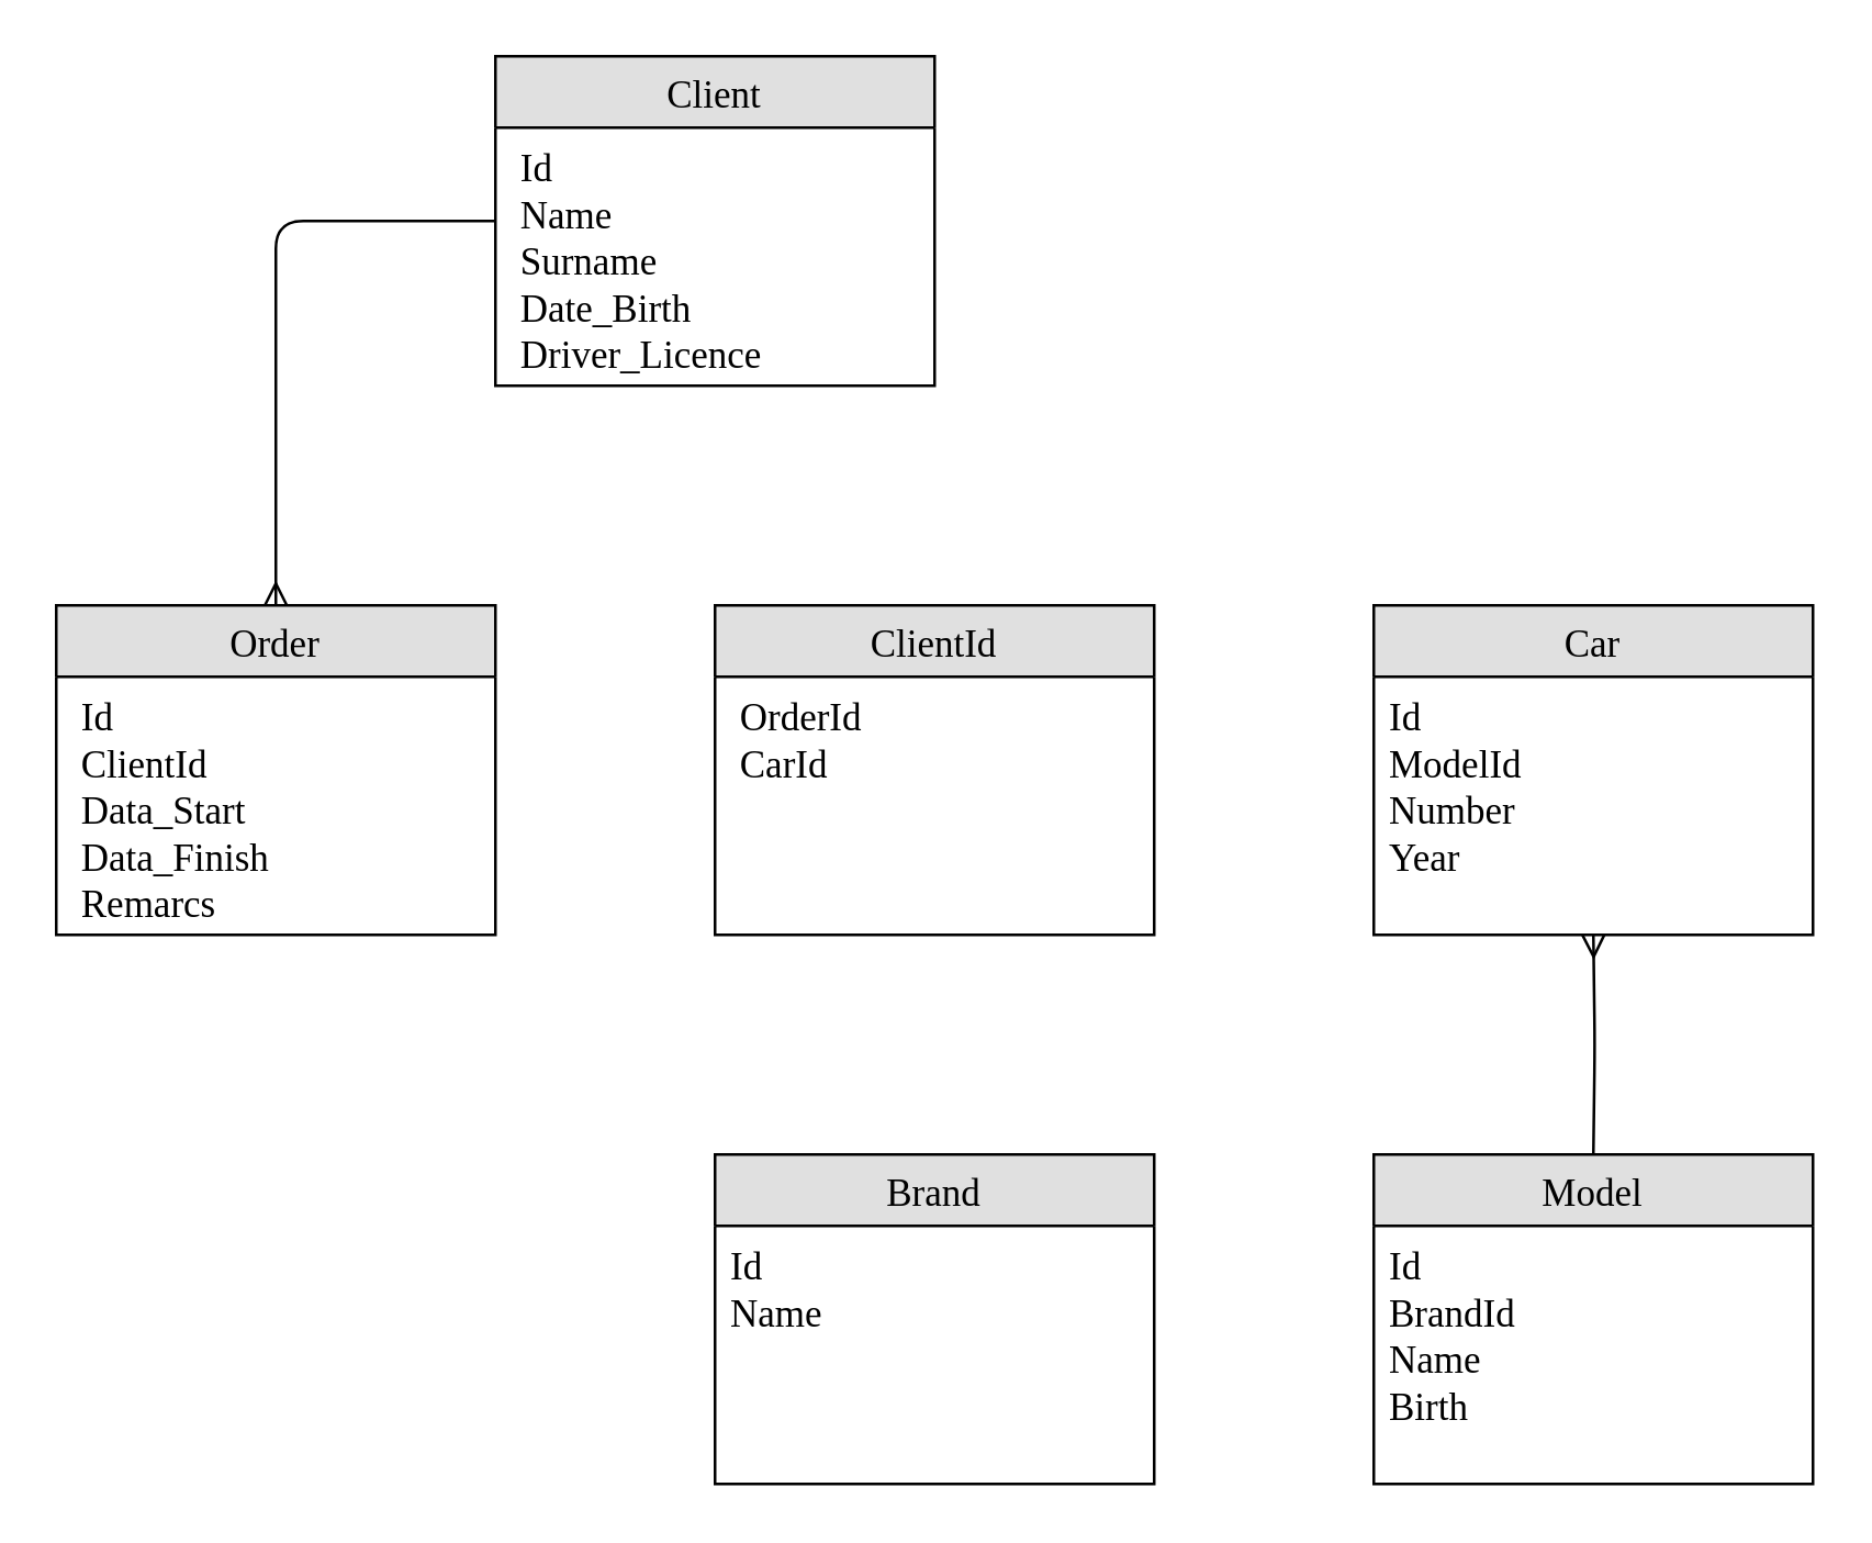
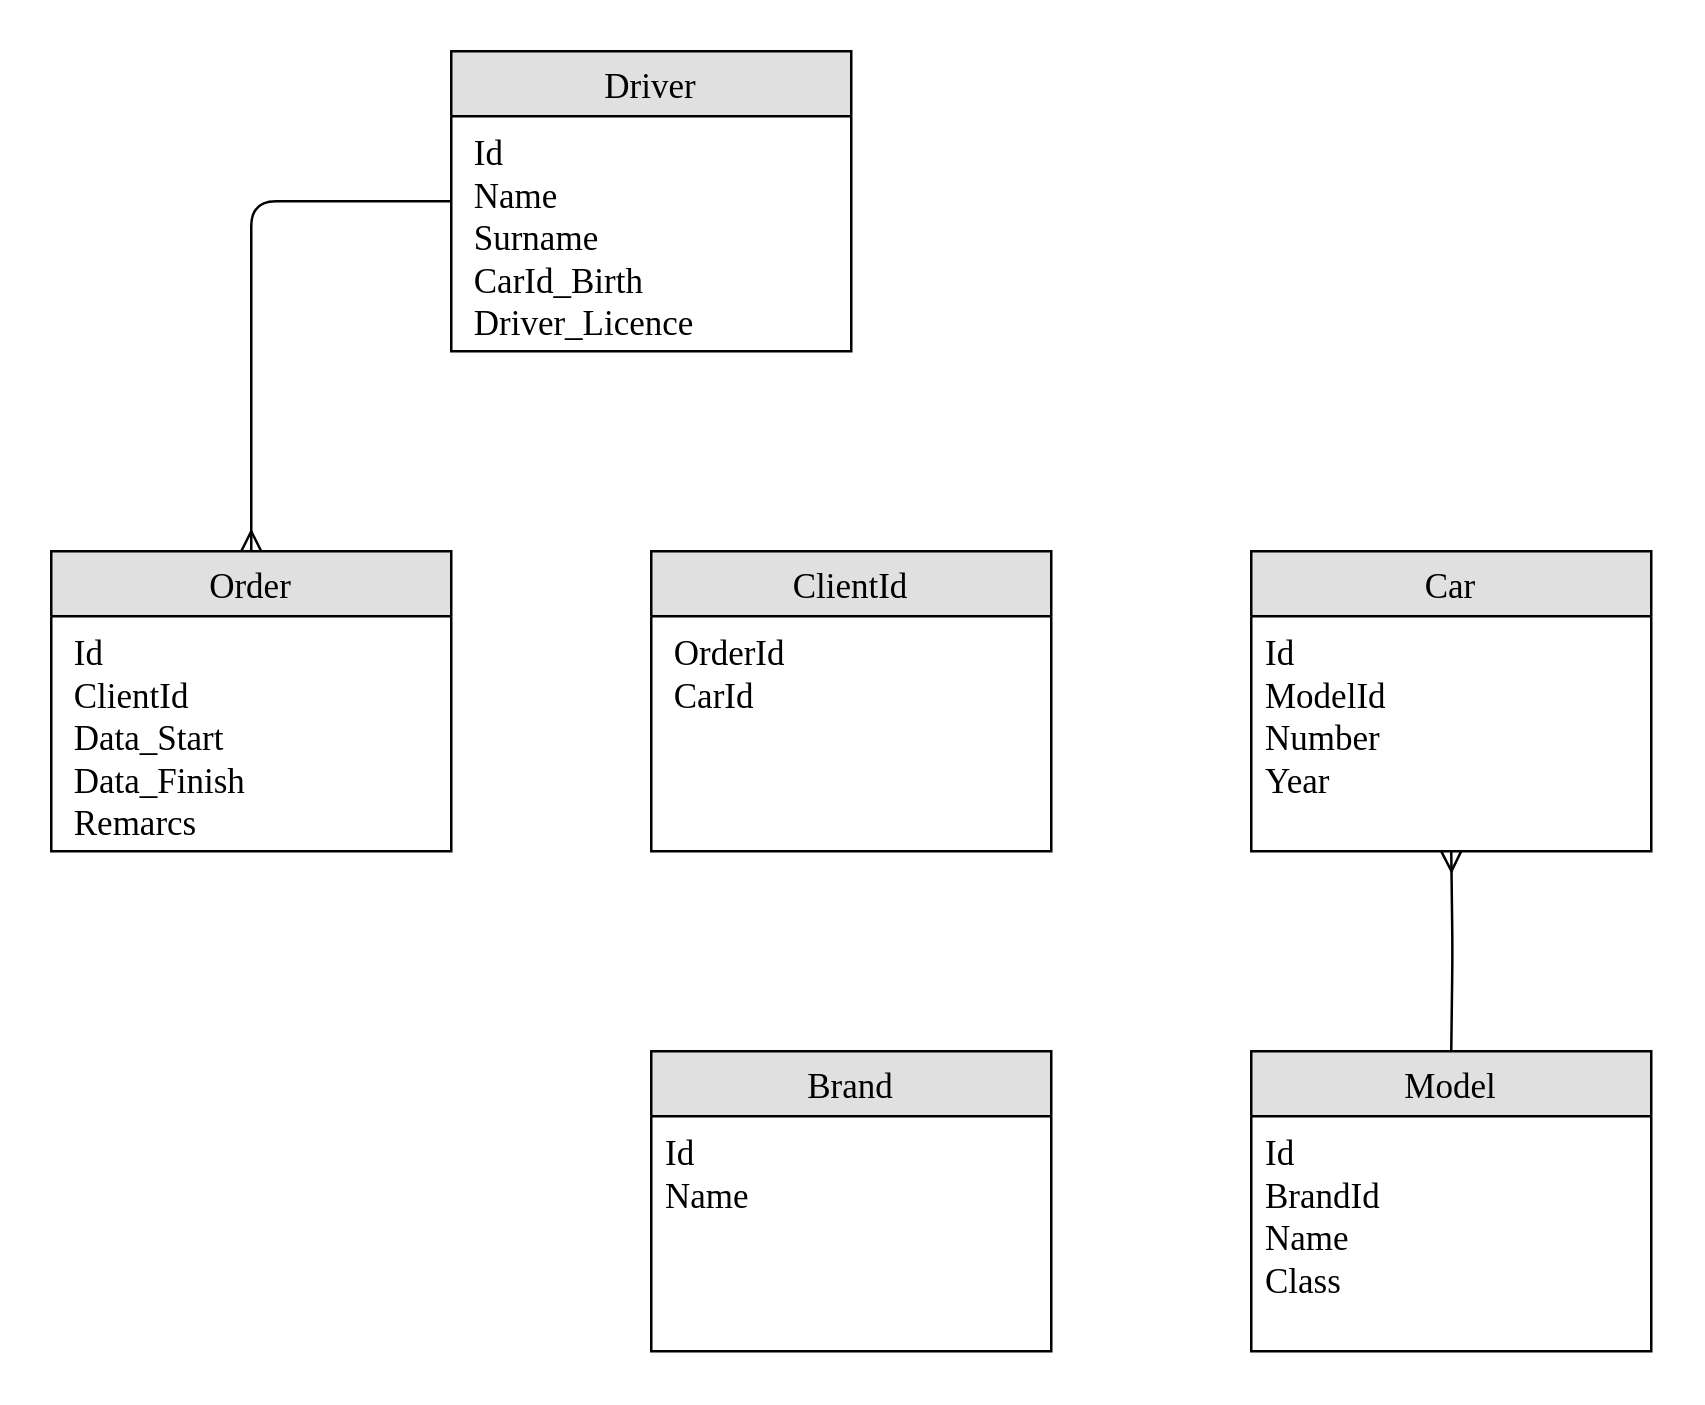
- <mxCell id="2" value="Client" style="swimlane;fontStyle=0;childLayout=stackLayout;horizontal=1;startSize=26;fillColor=#e0e0e0;horizontalStack=0;resizeParent=1;resizeParentMax=0;resizeLast=0;collapsible=1;marginBottom=0;swimlaneFillColor=#ffffff;align=center;fontSize=14;fontFamily=Times New Roman;" vertex="1" parent="1"><mxGeometry x="180" y="20" width="160" height="120" as="geometry" /></mxCell>
+ <mxCell id="2" value="Driver" style="swimlane;fontStyle=0;childLayout=stackLayout;horizontal=1;startSize=26;fillColor=#e0e0e0;horizontalStack=0;resizeParent=1;resizeParentMax=0;resizeLast=0;collapsible=1;marginBottom=0;swimlaneFillColor=#ffffff;align=center;fontSize=14;fontFamily=Times New Roman;" vertex="1" parent="1"><mxGeometry x="180" y="20" width="160" height="120" as="geometry" /></mxCell>
- <mxCell id="3" value=" Id&#10; Name&#10; Surname&#10; Date_Birth&#10; Driver_Licence&#10;" style="text;strokeColor=none;fillColor=none;spacingLeft=4;spacingRight=4;overflow=hidden;rotatable=0;points=[[0,0.5],[1,0.5]];portConstraint=eastwest;fontSize=14;fontFamily=Times New Roman;" vertex="1" parent="2"><mxGeometry y="26" width="160" height="94" as="geometry" /></mxCell>
+ <mxCell id="3" value=" Id&#10; Name&#10; Surname&#10; CarId_Birth&#10; Driver_Licence&#10;" style="text;strokeColor=none;fillColor=none;spacingLeft=4;spacingRight=4;overflow=hidden;rotatable=0;points=[[0,0.5],[1,0.5]];portConstraint=eastwest;fontSize=14;fontFamily=Times New Roman;" vertex="1" parent="2"><mxGeometry y="26" width="160" height="94" as="geometry" /></mxCell>
- <mxCell id="12" value="Id&#10;BrandId&#10;Name&#10;Birth&#10;" style="text;strokeColor=none;fillColor=none;spacingLeft=4;spacingRight=4;overflow=hidden;rotatable=0;points=[[0,0.5],[1,0.5]];portConstraint=eastwest;fontSize=14;fontFamily=Times New Roman;" vertex="1" parent="11"><mxGeometry y="26" width="160" height="94" as="geometry" /></mxCell>
+ <mxCell id="12" value="Id&#10;BrandId&#10;Name&#10;Class&#10;" style="text;strokeColor=none;fillColor=none;spacingLeft=4;spacingRight=4;overflow=hidden;rotatable=0;points=[[0,0.5],[1,0.5]];portConstraint=eastwest;fontSize=14;fontFamily=Times New Roman;" vertex="1" parent="11"><mxGeometry y="26" width="160" height="94" as="geometry" /></mxCell>
